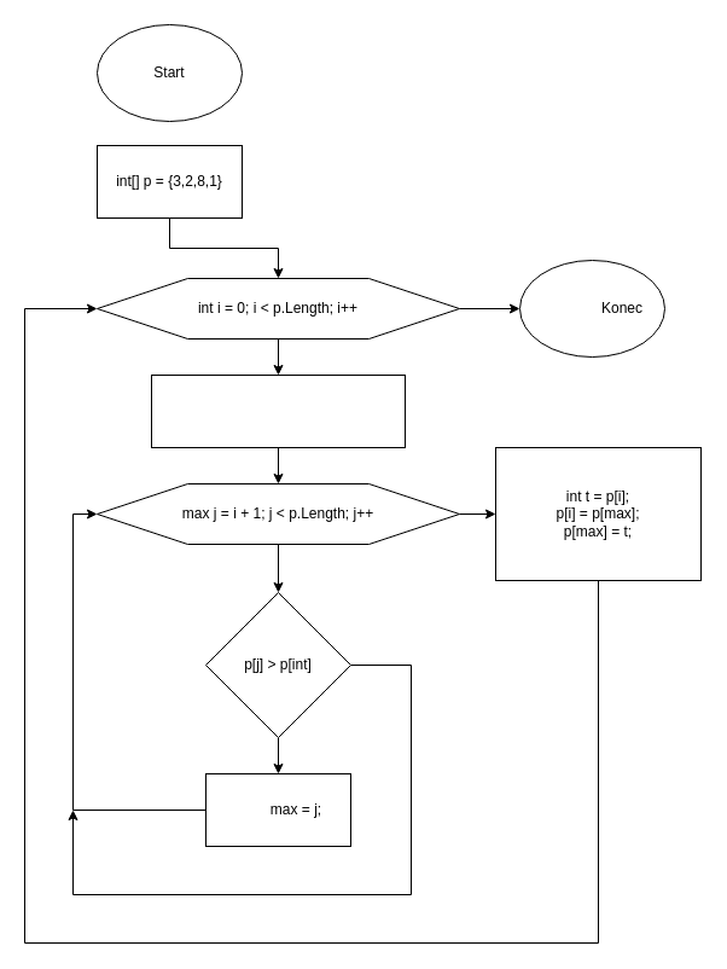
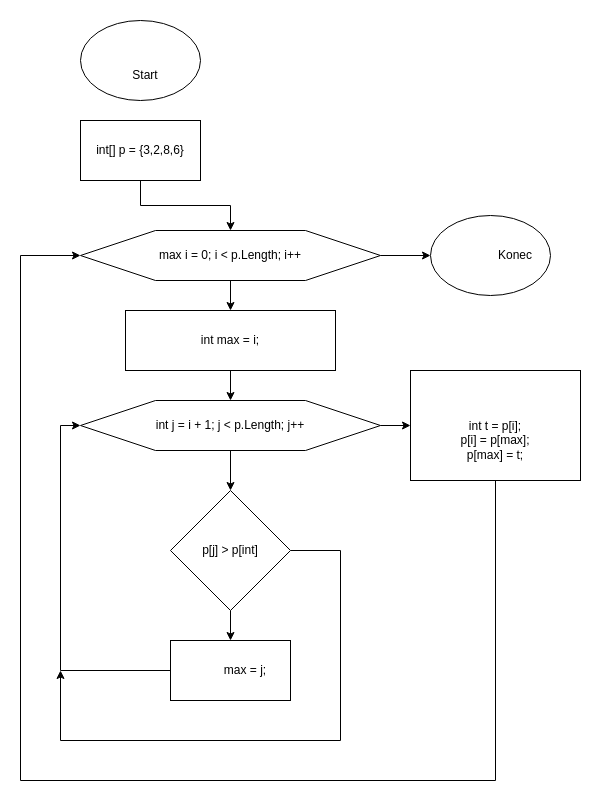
- <mxCell id="3" value="Start" style="text;html=1;strokeColor=none;fillColor=none;align=center;verticalAlign=middle;whiteSpace=wrap;rounded=0;" vertex="1" parent="1"><mxGeometry x="120" y="50" width="40" height="20" as="geometry" /></mxCell>
+ <mxCell id="3" value="Start" style="text;html=1;strokeColor=none;fillColor=none;align=center;verticalAlign=middle;whiteSpace=wrap;rounded=0;" vertex="1" parent="1"><mxGeometry x="125" y="65" width="40" height="20" as="geometry" /></mxCell>
- <mxCell id="6" value="int[] p = {3,2,8,1}" style="text;html=1;strokeColor=none;fillColor=none;align=center;verticalAlign=middle;whiteSpace=wrap;rounded=0;" vertex="1" parent="1"><mxGeometry x="80" y="140" width="120" height="20" as="geometry" /></mxCell>
+ <mxCell id="6" value="int[] p = {3,2,8,6}" style="text;html=1;strokeColor=none;fillColor=none;align=center;verticalAlign=middle;whiteSpace=wrap;rounded=0;" vertex="1" parent="1"><mxGeometry x="80" y="140" width="120" height="20" as="geometry" /></mxCell>
- <mxCell id="10" value="int i = 0; i &amp;lt; p.Length; i++" style="text;html=1;strokeColor=none;fillColor=none;align=center;verticalAlign=middle;whiteSpace=wrap;rounded=0;" vertex="1" parent="1"><mxGeometry x="130" y="245" width="200" height="20" as="geometry" /></mxCell>
+ <mxCell id="10" value="max i = 0; i &amp;lt; p.Length; i++" style="text;html=1;strokeColor=none;fillColor=none;align=center;verticalAlign=middle;whiteSpace=wrap;rounded=0;" vertex="1" parent="1"><mxGeometry x="130" y="245" width="200" height="20" as="geometry" /></mxCell>
+ <mxCell id="13" value="int max = i;" style="text;html=1;strokeColor=none;fillColor=none;align=center;verticalAlign=middle;whiteSpace=wrap;rounded=0;" vertex="1" parent="1"><mxGeometry x="130" y="330" width="200" height="20" as="geometry" /></mxCell>
- <mxCell id="17" value="max j = i + 1; j &amp;lt; p.Length; j++" style="text;html=1;strokeColor=none;fillColor=none;align=center;verticalAlign=middle;whiteSpace=wrap;rounded=0;" vertex="1" parent="1"><mxGeometry x="110" y="415" width="240" height="20" as="geometry" /></mxCell>
+ <mxCell id="17" value="int j = i + 1; j &amp;lt; p.Length; j++" style="text;html=1;strokeColor=none;fillColor=none;align=center;verticalAlign=middle;whiteSpace=wrap;rounded=0;" vertex="1" parent="1"><mxGeometry x="110" y="415" width="240" height="20" as="geometry" /></mxCell>
- <mxCell id="27" value="int t = p[i];&lt;br&gt;p[i] = p[max];&lt;br&gt;p[max] = t;" style="text;html=1;strokeColor=none;fillColor=none;align=center;verticalAlign=middle;whiteSpace=wrap;rounded=0;" vertex="1" parent="1"><mxGeometry x="420" y="415" width="150" height="20" as="geometry" /></mxCell>
+ <mxCell id="27" value="int t = p[i];&lt;br&gt;p[i] = p[max];&lt;br&gt;p[max] = t;" style="text;html=1;strokeColor=none;fillColor=none;align=center;verticalAlign=middle;whiteSpace=wrap;rounded=0;" vertex="1" parent="1"><mxGeometry x="420" y="430" width="150" height="20" as="geometry" /></mxCell>
